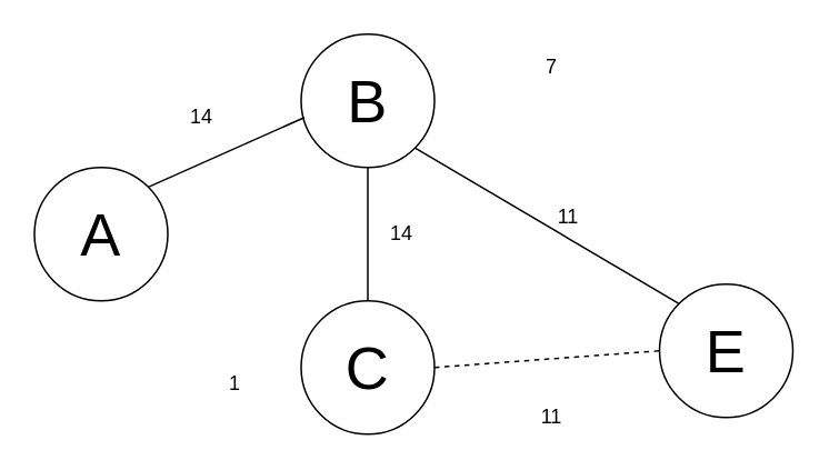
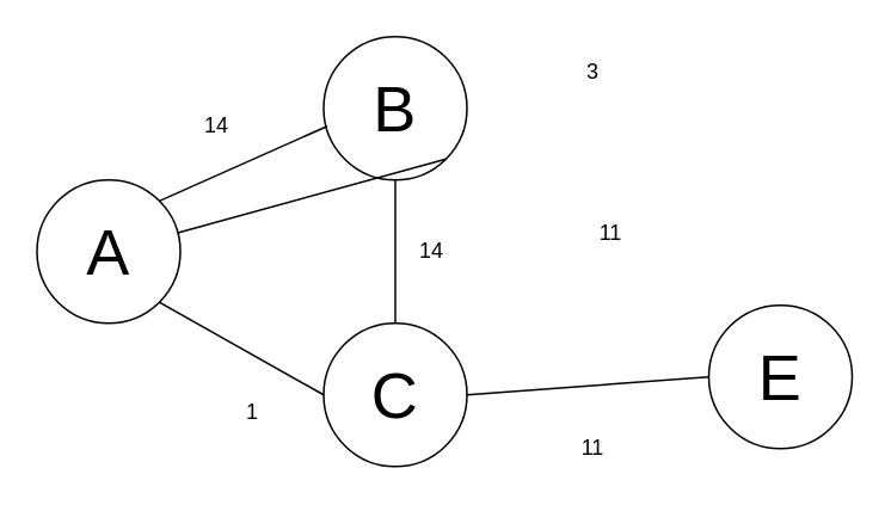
- <mxCell id="16" value="7" style="text;html=1;align=center;verticalAlign=middle;resizable=0;points=[];autosize=1;strokeColor=none;" vertex="1" parent="1"><mxGeometry x="320" y="30" width="20" height="20" as="geometry" /></mxCell>
+ <mxCell id="16" value="3" style="text;html=1;align=center;verticalAlign=middle;resizable=0;points=[];autosize=1;strokeColor=none;" vertex="1" parent="1"><mxGeometry x="320" y="30" width="20" height="20" as="geometry" /></mxCell>
- <mxCell id="7" value="" style="endArrow=none;html=1;exitX=1;exitY=1;exitDx=0;exitDy=0;entryX=0;entryY=0;entryDx=0;entryDy=0;" parent="1" source="4" target="2" edge="1"><mxGeometry width="50" height="50" relative="1" as="geometry"><mxPoint x="400" y="240" as="sourcePoint" /><mxPoint x="450" y="190" as="targetPoint" /></mxGeometry></mxCell>
+ <mxCell id="7" value="" style="endArrow=none;html=1;exitX=1;exitY=1;exitDx=0;exitDy=0;" parent="1" source="4" target="5" edge="1"><mxGeometry width="50" height="50" relative="1" as="geometry"><mxPoint x="400" y="240" as="sourcePoint" /><mxPoint x="450" y="190" as="targetPoint" /></mxGeometry></mxCell>
+ <mxCell id="8" value="" style="endArrow=none;html=1;exitX=1;exitY=1;exitDx=0;exitDy=0;entryX=0;entryY=0.5;entryDx=0;entryDy=0;" parent="1" source="5" target="3" edge="1"><mxGeometry width="50" height="50" relative="1" as="geometry"><mxPoint x="420" y="260" as="sourcePoint" /><mxPoint x="470" y="210" as="targetPoint" /></mxGeometry></mxCell>
- <mxCell id="9" value="" style="endArrow=none;html=1;exitX=1;exitY=0.5;exitDx=0;exitDy=0;entryX=0;entryY=0.5;entryDx=0;entryDy=0;dashed=1;" parent="1" source="3" target="2" edge="1"><mxGeometry width="50" height="50" relative="1" as="geometry"><mxPoint x="430" y="270" as="sourcePoint" /><mxPoint x="370" y="220" as="targetPoint" /></mxGeometry></mxCell>
+ <mxCell id="9" value="" style="endArrow=none;html=1;exitX=1;exitY=0.5;exitDx=0;exitDy=0;entryX=0;entryY=0.5;entryDx=0;entryDy=0;" parent="1" source="3" target="2" edge="1"><mxGeometry width="50" height="50" relative="1" as="geometry"><mxPoint x="430" y="270" as="sourcePoint" /><mxPoint x="370" y="220" as="targetPoint" /></mxGeometry></mxCell>
